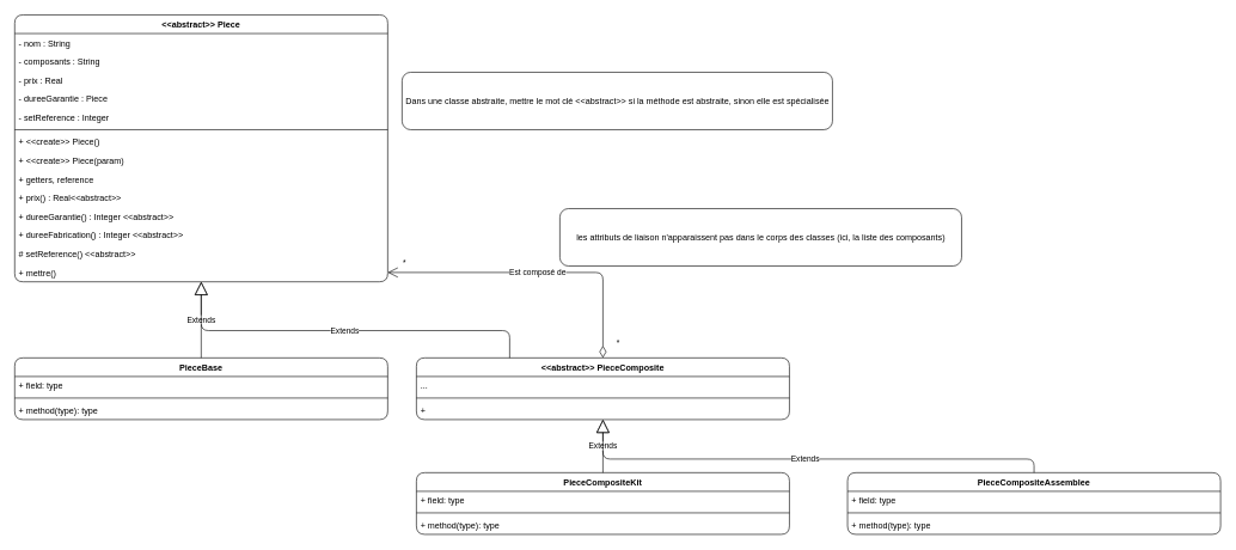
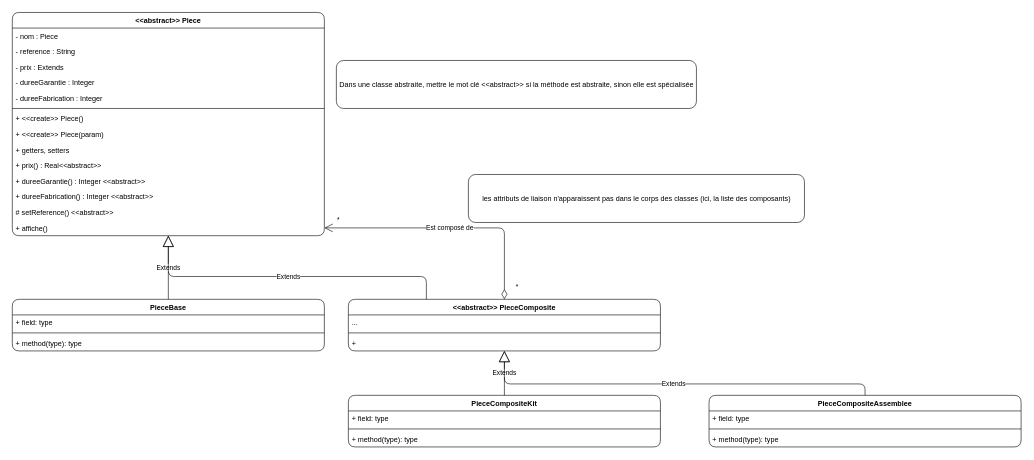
- <mxCell id="3" value="- nom : String" style="text;strokeColor=none;fillColor=none;align=left;verticalAlign=top;spacingLeft=4;spacingRight=4;overflow=hidden;rotatable=0;points=[[0,0.5],[1,0.5]];portConstraint=eastwest;rounded=1;" parent="2" vertex="1"><mxGeometry y="26" width="520" height="26" as="geometry" /></mxCell>
+ <mxCell id="3" value="- nom : Piece" style="text;strokeColor=none;fillColor=none;align=left;verticalAlign=top;spacingLeft=4;spacingRight=4;overflow=hidden;rotatable=0;points=[[0,0.5],[1,0.5]];portConstraint=eastwest;rounded=1;" parent="2" vertex="1"><mxGeometry y="26" width="520" height="26" as="geometry" /></mxCell>
- <mxCell id="4" value="- composants : String" style="text;strokeColor=none;fillColor=none;align=left;verticalAlign=top;spacingLeft=4;spacingRight=4;overflow=hidden;rotatable=0;points=[[0,0.5],[1,0.5]];portConstraint=eastwest;rounded=1;" parent="2" vertex="1"><mxGeometry y="52" width="520" height="26" as="geometry" /></mxCell>
+ <mxCell id="4" value="- reference : String" style="text;strokeColor=none;fillColor=none;align=left;verticalAlign=top;spacingLeft=4;spacingRight=4;overflow=hidden;rotatable=0;points=[[0,0.5],[1,0.5]];portConstraint=eastwest;rounded=1;" parent="2" vertex="1"><mxGeometry y="52" width="520" height="26" as="geometry" /></mxCell>
- <mxCell id="5" value="- prix : Real" style="text;strokeColor=none;fillColor=none;align=left;verticalAlign=top;spacingLeft=4;spacingRight=4;overflow=hidden;rotatable=0;points=[[0,0.5],[1,0.5]];portConstraint=eastwest;rounded=1;" parent="2" vertex="1"><mxGeometry y="78" width="520" height="26" as="geometry" /></mxCell>
+ <mxCell id="5" value="- prix : Extends" style="text;strokeColor=none;fillColor=none;align=left;verticalAlign=top;spacingLeft=4;spacingRight=4;overflow=hidden;rotatable=0;points=[[0,0.5],[1,0.5]];portConstraint=eastwest;rounded=1;" parent="2" vertex="1"><mxGeometry y="78" width="520" height="26" as="geometry" /></mxCell>
- <mxCell id="6" value="- dureeGarantie : Piece" style="text;strokeColor=none;fillColor=none;align=left;verticalAlign=top;spacingLeft=4;spacingRight=4;overflow=hidden;rotatable=0;points=[[0,0.5],[1,0.5]];portConstraint=eastwest;rounded=1;" parent="2" vertex="1"><mxGeometry y="104" width="520" height="26" as="geometry" /></mxCell>
+ <mxCell id="6" value="- dureeGarantie : Integer" style="text;strokeColor=none;fillColor=none;align=left;verticalAlign=top;spacingLeft=4;spacingRight=4;overflow=hidden;rotatable=0;points=[[0,0.5],[1,0.5]];portConstraint=eastwest;rounded=1;" parent="2" vertex="1"><mxGeometry y="104" width="520" height="26" as="geometry" /></mxCell>
- <mxCell id="7" value="- setReference : Integer" style="text;strokeColor=none;fillColor=none;align=left;verticalAlign=top;spacingLeft=4;spacingRight=4;overflow=hidden;rotatable=0;points=[[0,0.5],[1,0.5]];portConstraint=eastwest;rounded=1;" parent="2" vertex="1"><mxGeometry y="130" width="520" height="26" as="geometry" /></mxCell>
+ <mxCell id="7" value="- dureeFabrication : Integer" style="text;strokeColor=none;fillColor=none;align=left;verticalAlign=top;spacingLeft=4;spacingRight=4;overflow=hidden;rotatable=0;points=[[0,0.5],[1,0.5]];portConstraint=eastwest;rounded=1;" parent="2" vertex="1"><mxGeometry y="130" width="520" height="26" as="geometry" /></mxCell>
- <mxCell id="11" value="+ getters, reference" style="text;strokeColor=none;fillColor=none;align=left;verticalAlign=top;spacingLeft=4;spacingRight=4;overflow=hidden;rotatable=0;points=[[0,0.5],[1,0.5]];portConstraint=eastwest;rounded=1;" parent="2" vertex="1"><mxGeometry y="216" width="520" height="26" as="geometry" /></mxCell>
+ <mxCell id="11" value="+ getters, setters" style="text;strokeColor=none;fillColor=none;align=left;verticalAlign=top;spacingLeft=4;spacingRight=4;overflow=hidden;rotatable=0;points=[[0,0.5],[1,0.5]];portConstraint=eastwest;rounded=1;" parent="2" vertex="1"><mxGeometry y="216" width="520" height="26" as="geometry" /></mxCell>
- <mxCell id="16" value="+ mettre()" style="text;strokeColor=none;fillColor=none;align=left;verticalAlign=top;spacingLeft=4;spacingRight=4;overflow=hidden;rotatable=0;points=[[0,0.5],[1,0.5]];portConstraint=eastwest;rounded=1;" parent="2" vertex="1"><mxGeometry y="346" width="520" height="26" as="geometry" /></mxCell>
+ <mxCell id="16" value="+ affiche()" style="text;strokeColor=none;fillColor=none;align=left;verticalAlign=top;spacingLeft=4;spacingRight=4;overflow=hidden;rotatable=0;points=[[0,0.5],[1,0.5]];portConstraint=eastwest;rounded=1;" parent="2" vertex="1"><mxGeometry y="346" width="520" height="26" as="geometry" /></mxCell>
